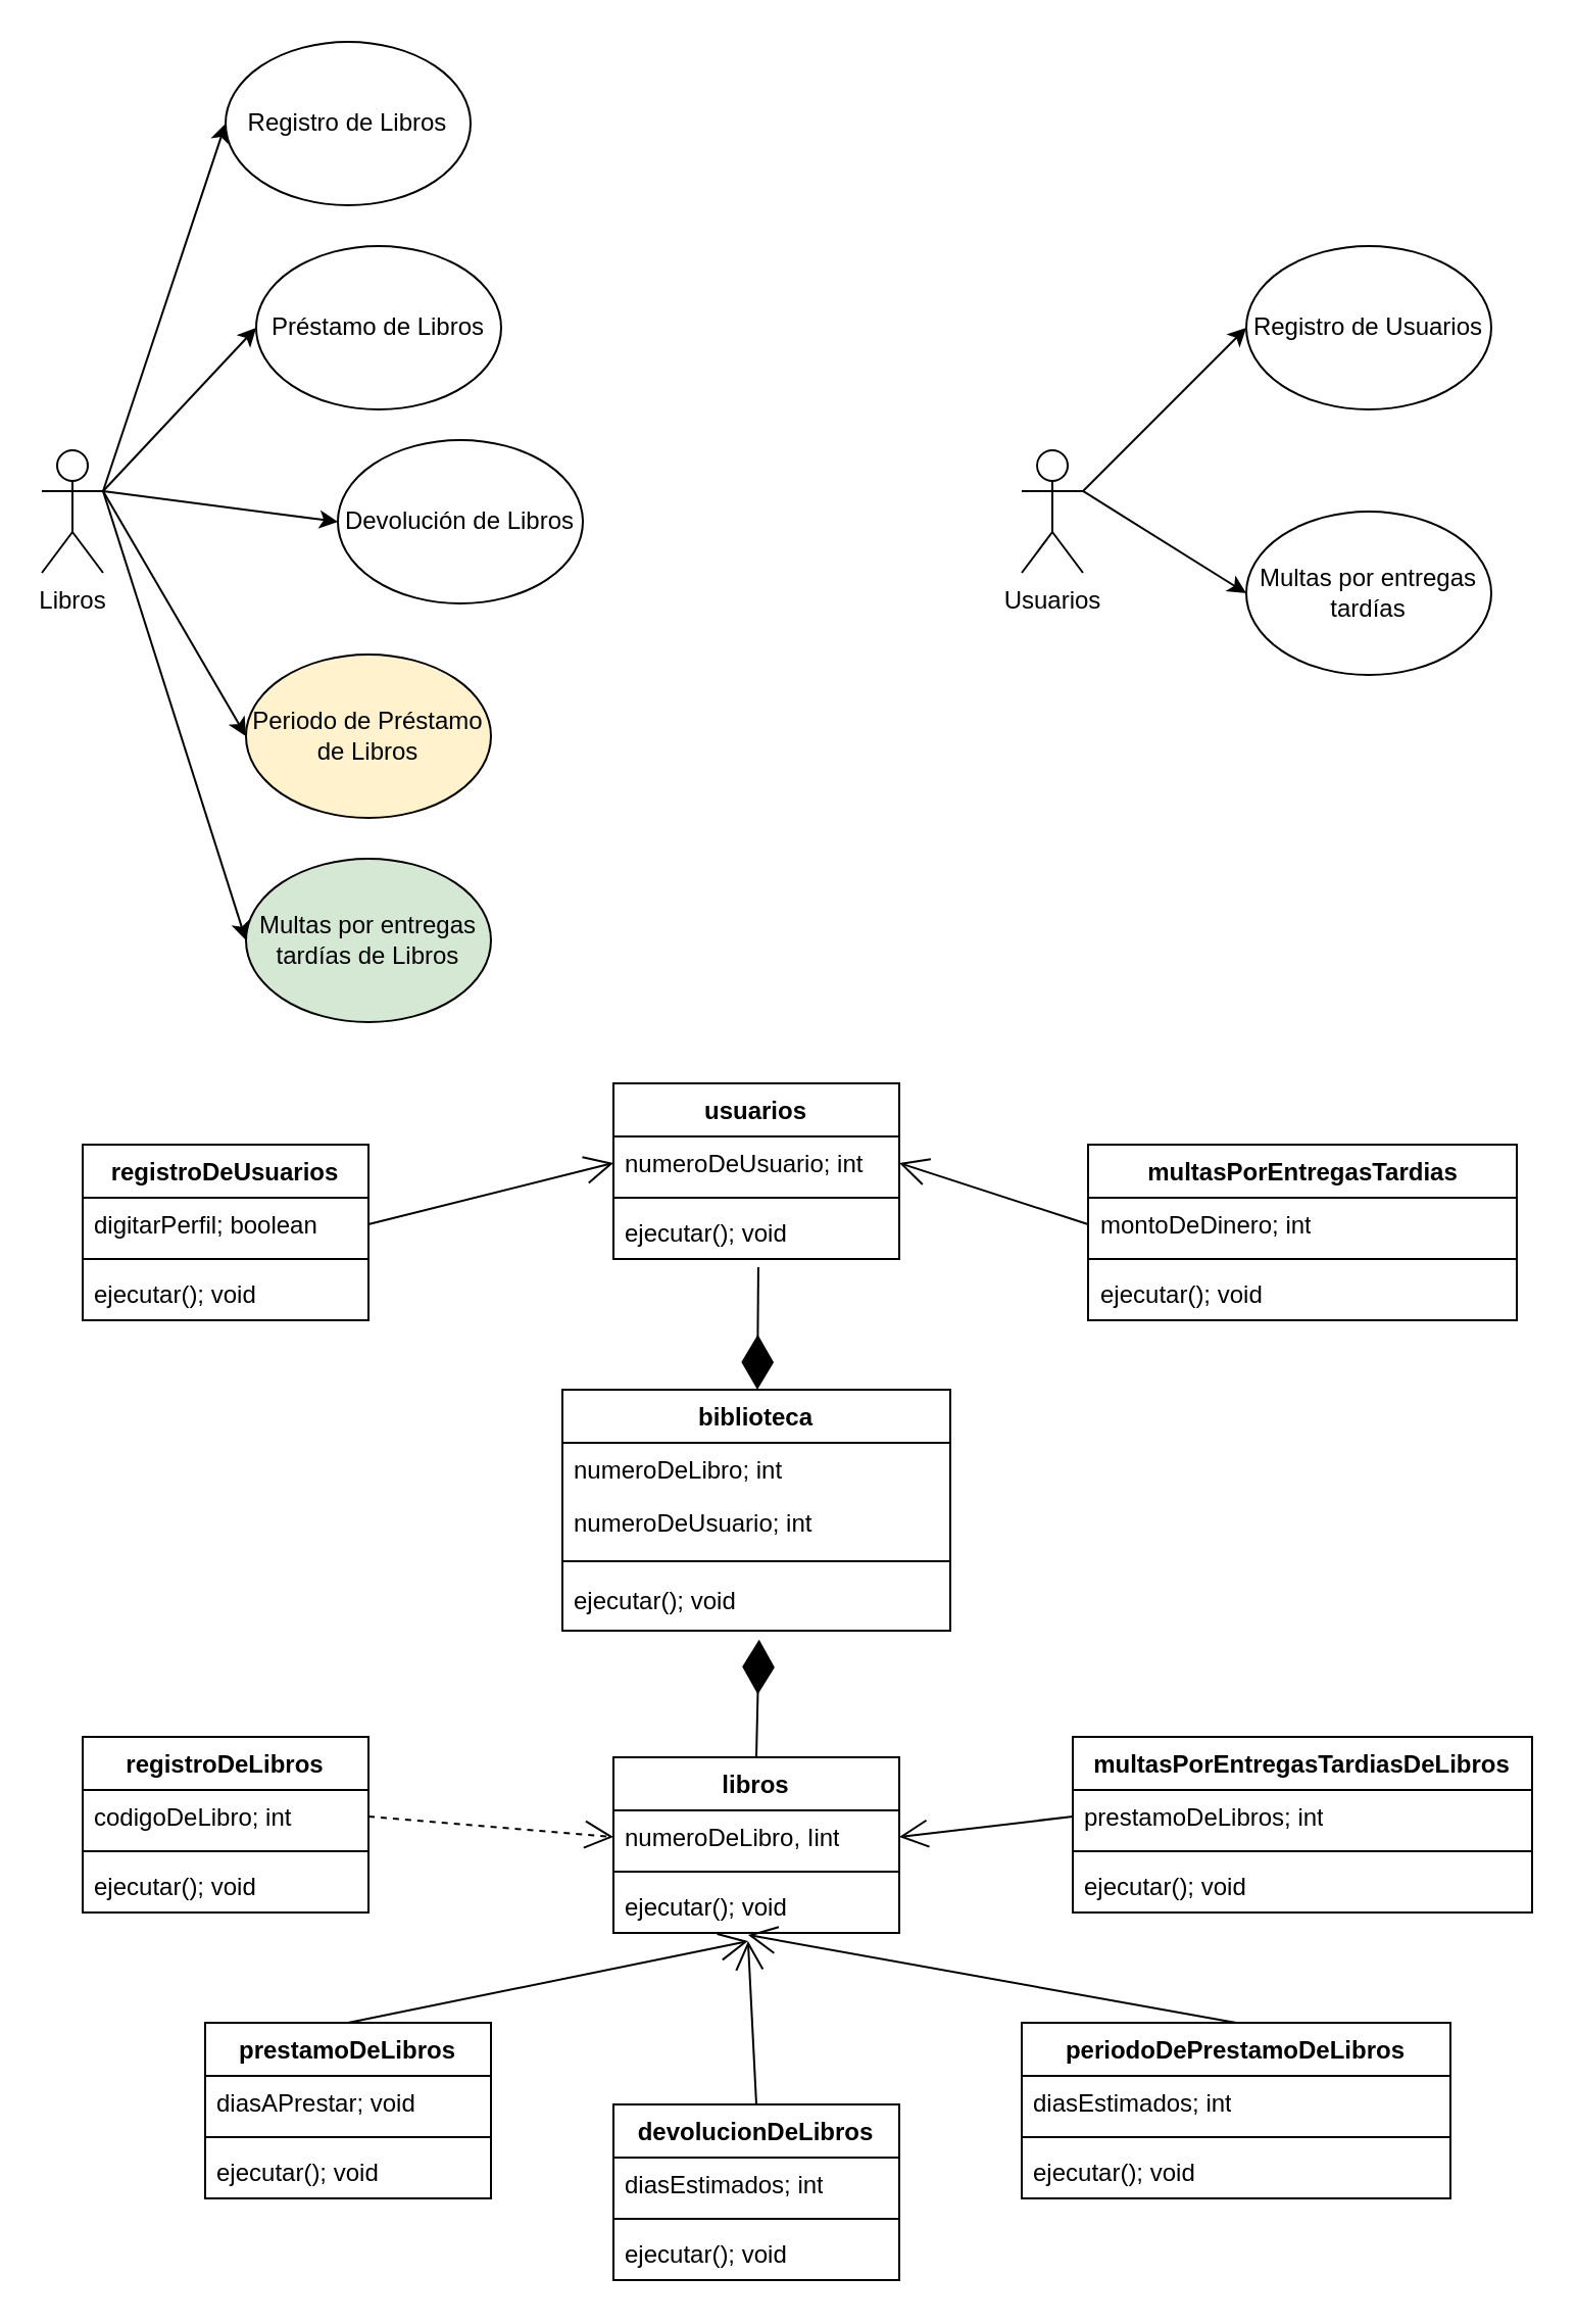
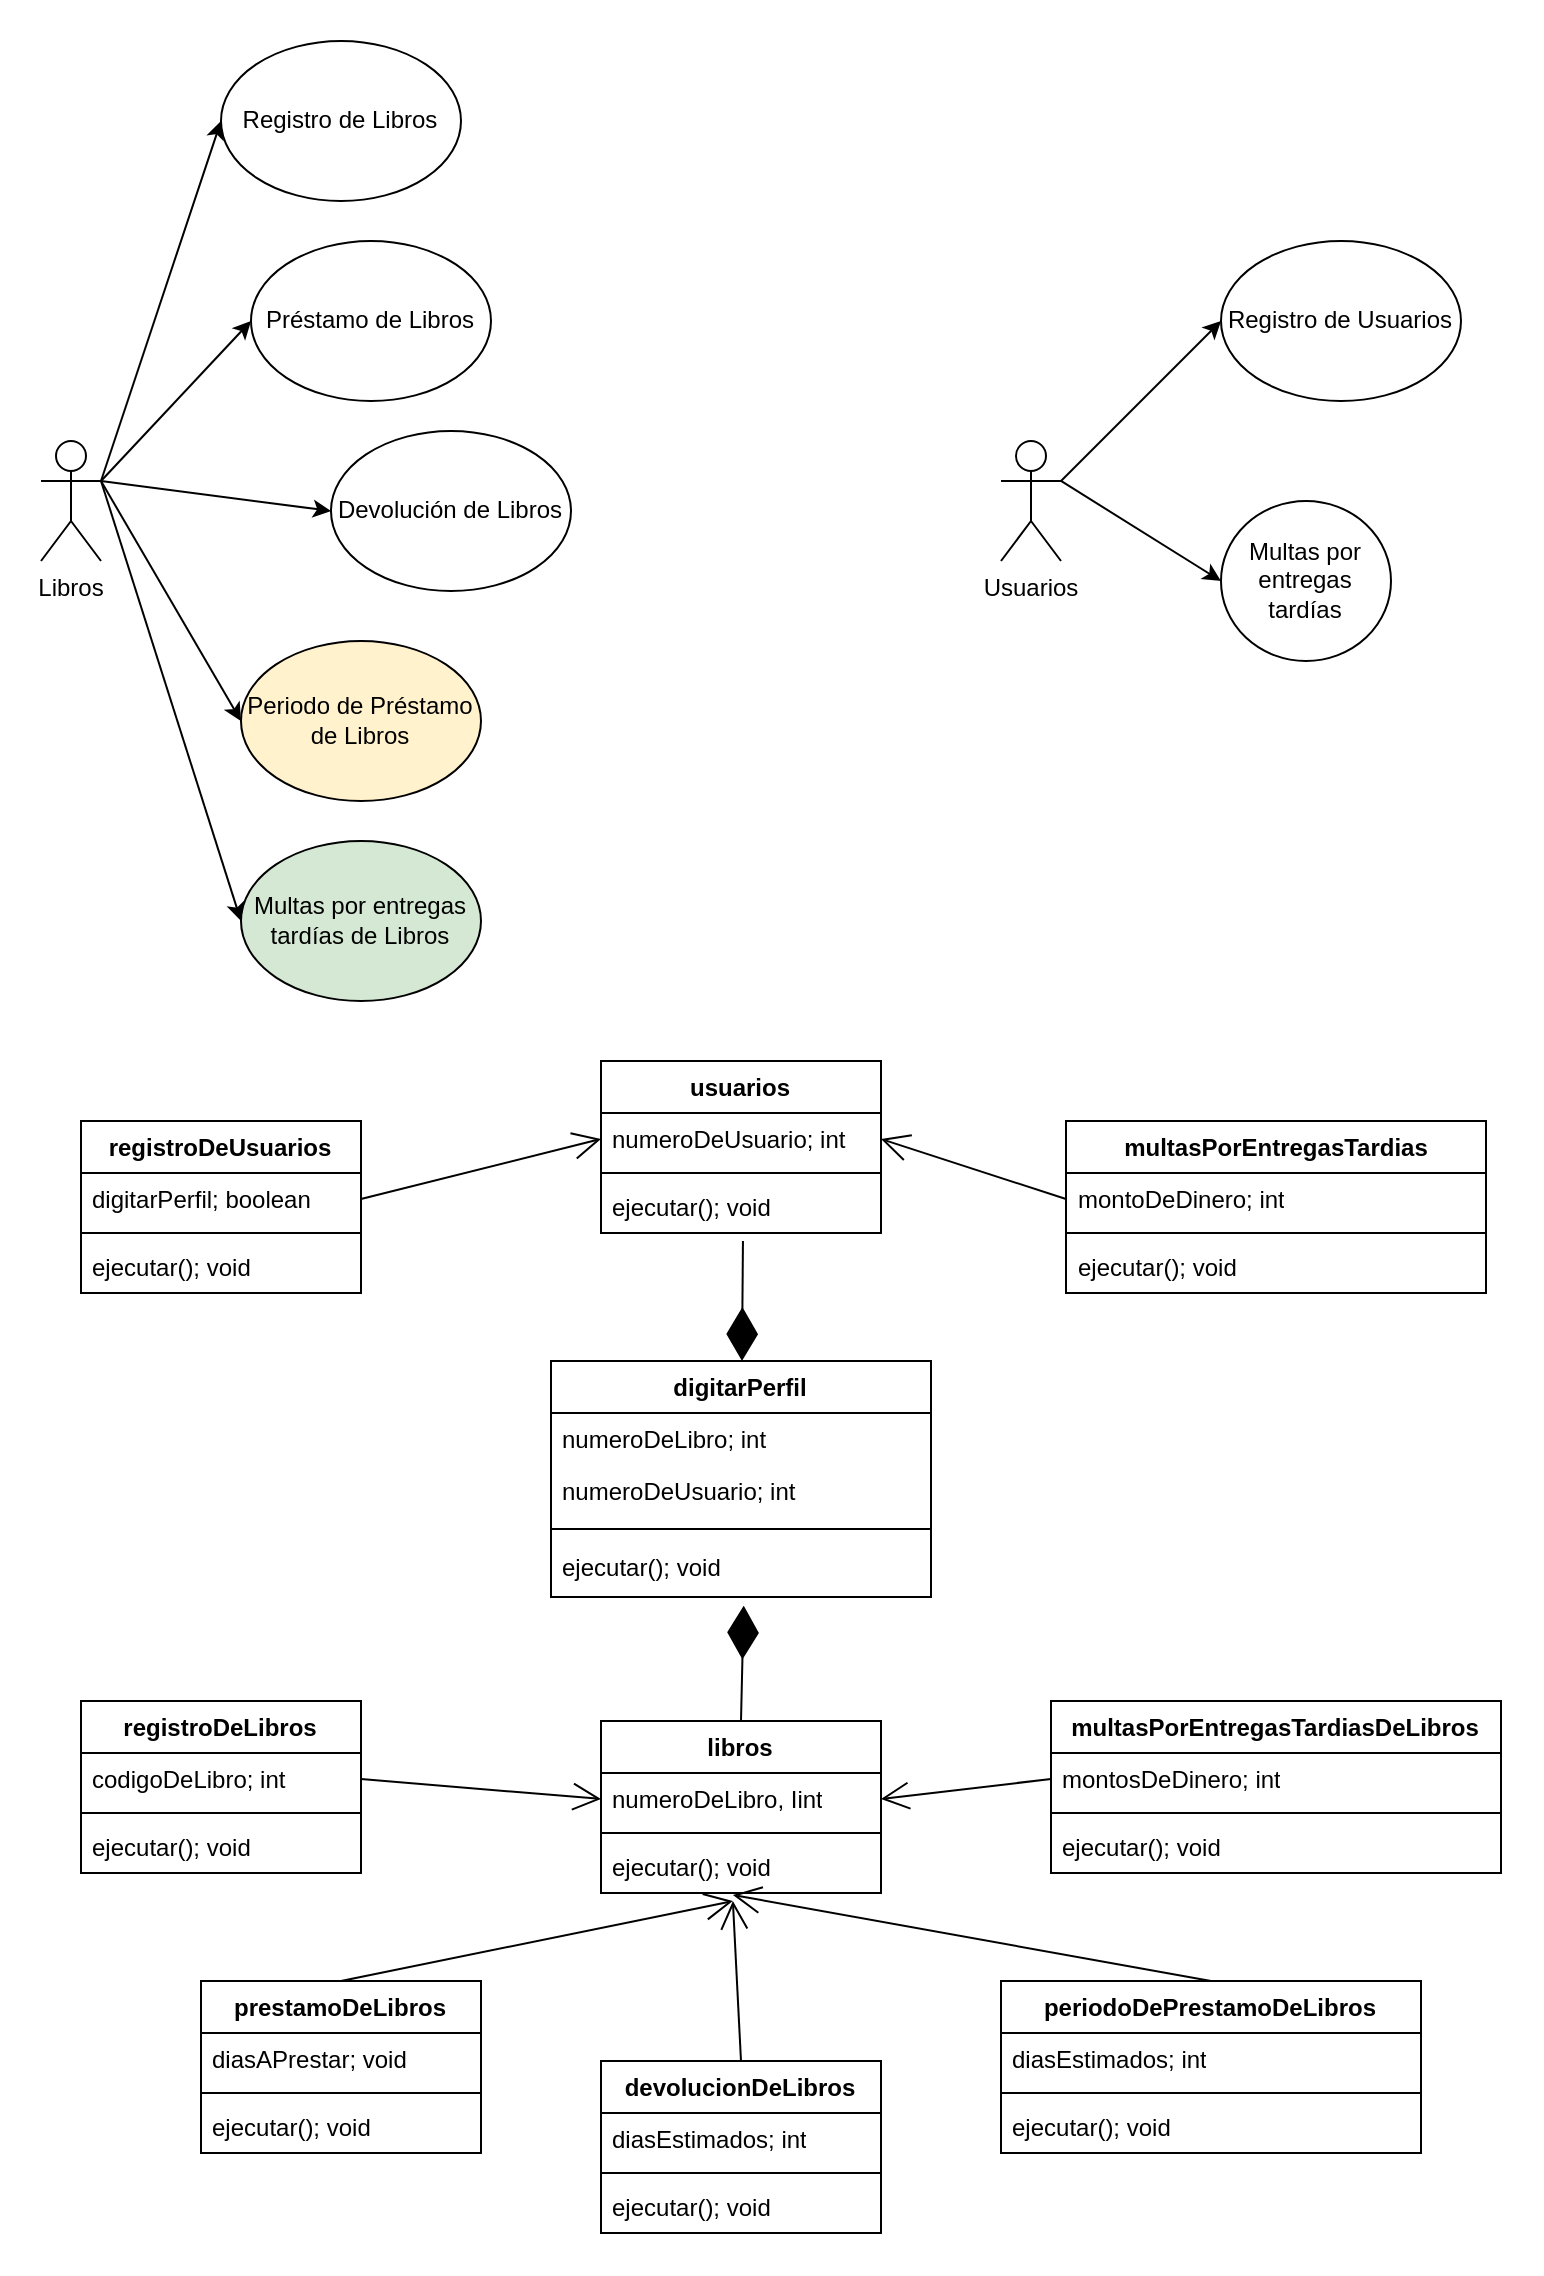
- <mxCell id="13" value="&lt;font style=&quot;vertical-align: inherit;&quot;&gt;&lt;font style=&quot;vertical-align: inherit;&quot;&gt;&lt;font style=&quot;vertical-align: inherit;&quot;&gt;&lt;font style=&quot;vertical-align: inherit;&quot;&gt;Multas por entregas tardías&lt;/font&gt;&lt;/font&gt;&lt;/font&gt;&lt;/font&gt;" style="ellipse;whiteSpace=wrap;html=1;" vertex="1" parent="1"><mxGeometry x="610" y="250" width="120" height="80" as="geometry" /></mxCell>
+ <mxCell id="13" value="&lt;font style=&quot;vertical-align: inherit;&quot;&gt;&lt;font style=&quot;vertical-align: inherit;&quot;&gt;&lt;font style=&quot;vertical-align: inherit;&quot;&gt;&lt;font style=&quot;vertical-align: inherit;&quot;&gt;Multas por entregas tardías&lt;/font&gt;&lt;/font&gt;&lt;/font&gt;&lt;/font&gt;" style="ellipse;whiteSpace=wrap;html=1;" vertex="1" parent="1"><mxGeometry x="610" y="250" width="85" height="80" as="geometry" /></mxCell>
- <mxCell id="2" value="&lt;font style=&quot;vertical-align: inherit;&quot;&gt;&lt;font style=&quot;vertical-align: inherit;&quot;&gt;&lt;font style=&quot;vertical-align: inherit;&quot;&gt;&lt;font style=&quot;vertical-align: inherit;&quot;&gt;&lt;font style=&quot;vertical-align: inherit;&quot;&gt;&lt;font style=&quot;vertical-align: inherit;&quot;&gt;biblioteca&lt;/font&gt;&lt;/font&gt;&lt;/font&gt;&lt;/font&gt;&lt;/font&gt;&lt;/font&gt;" style="swimlane;fontStyle=1;align=center;verticalAlign=top;childLayout=stackLayout;horizontal=1;startSize=26;horizontalStack=0;resizeParent=1;resizeParentMax=0;resizeLast=0;collapsible=1;marginBottom=0;whiteSpace=wrap;html=1;" vertex="1" parent="1"><mxGeometry x="275" y="680" width="190" height="118" as="geometry" /></mxCell>
+ <mxCell id="2" value="&lt;font style=&quot;vertical-align: inherit;&quot;&gt;&lt;font style=&quot;vertical-align: inherit;&quot;&gt;&lt;font style=&quot;vertical-align: inherit;&quot;&gt;&lt;font style=&quot;vertical-align: inherit;&quot;&gt;&lt;font style=&quot;vertical-align: inherit;&quot;&gt;&lt;font style=&quot;vertical-align: inherit;&quot;&gt;digitarPerfil&lt;/font&gt;&lt;/font&gt;&lt;/font&gt;&lt;/font&gt;&lt;/font&gt;&lt;/font&gt;" style="swimlane;fontStyle=1;align=center;verticalAlign=top;childLayout=stackLayout;horizontal=1;startSize=26;horizontalStack=0;resizeParent=1;resizeParentMax=0;resizeLast=0;collapsible=1;marginBottom=0;whiteSpace=wrap;html=1;" vertex="1" parent="1"><mxGeometry x="275" y="680" width="190" height="118" as="geometry" /></mxCell>
- <mxCell id="24" value="&lt;font style=&quot;vertical-align: inherit;&quot;&gt;&lt;font style=&quot;vertical-align: inherit;&quot;&gt;prestamoDeLibros; int&lt;/font&gt;&lt;/font&gt;" style="text;strokeColor=none;fillColor=none;align=left;verticalAlign=top;spacingLeft=4;spacingRight=4;overflow=hidden;rotatable=0;points=[[0,0.5],[1,0.5]];portConstraint=eastwest;whiteSpace=wrap;html=1;" vertex="1" parent="23"><mxGeometry y="26" width="225" height="26" as="geometry" /></mxCell>
+ <mxCell id="24" value="&lt;font style=&quot;vertical-align: inherit;&quot;&gt;&lt;font style=&quot;vertical-align: inherit;&quot;&gt;montosDeDinero; int&lt;/font&gt;&lt;/font&gt;" style="text;strokeColor=none;fillColor=none;align=left;verticalAlign=top;spacingLeft=4;spacingRight=4;overflow=hidden;rotatable=0;points=[[0,0.5],[1,0.5]];portConstraint=eastwest;whiteSpace=wrap;html=1;" vertex="1" parent="23"><mxGeometry y="26" width="225" height="26" as="geometry" /></mxCell>
- <mxCell id="64" value="" style="endArrow=open;endFill=1;endSize=12;html=1;rounded=0;exitX=1;exitY=0.5;exitDx=0;exitDy=0;entryX=0;entryY=0.5;entryDx=0;entryDy=0;dashed=1;" edge="1" parent="1" source="28" target="36"><mxGeometry width="160" relative="1" as="geometry"><mxPoint x="180" y="880" as="sourcePoint" /><mxPoint x="304" y="880" as="targetPoint" /></mxGeometry></mxCell>
+ <mxCell id="64" value="" style="endArrow=open;endFill=1;endSize=12;html=1;rounded=0;exitX=1;exitY=0.5;exitDx=0;exitDy=0;entryX=0;entryY=0.5;entryDx=0;entryDy=0;" edge="1" parent="1" source="28" target="36"><mxGeometry width="160" relative="1" as="geometry"><mxPoint x="180" y="880" as="sourcePoint" /><mxPoint x="304" y="880" as="targetPoint" /></mxGeometry></mxCell>
